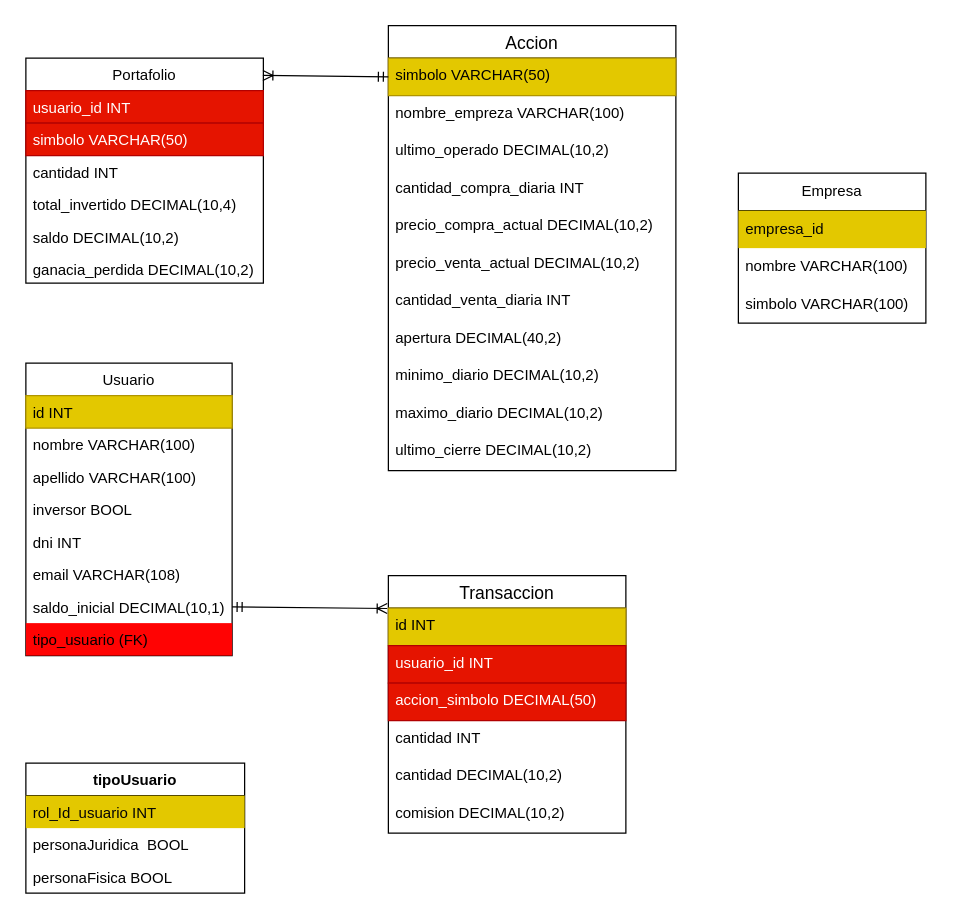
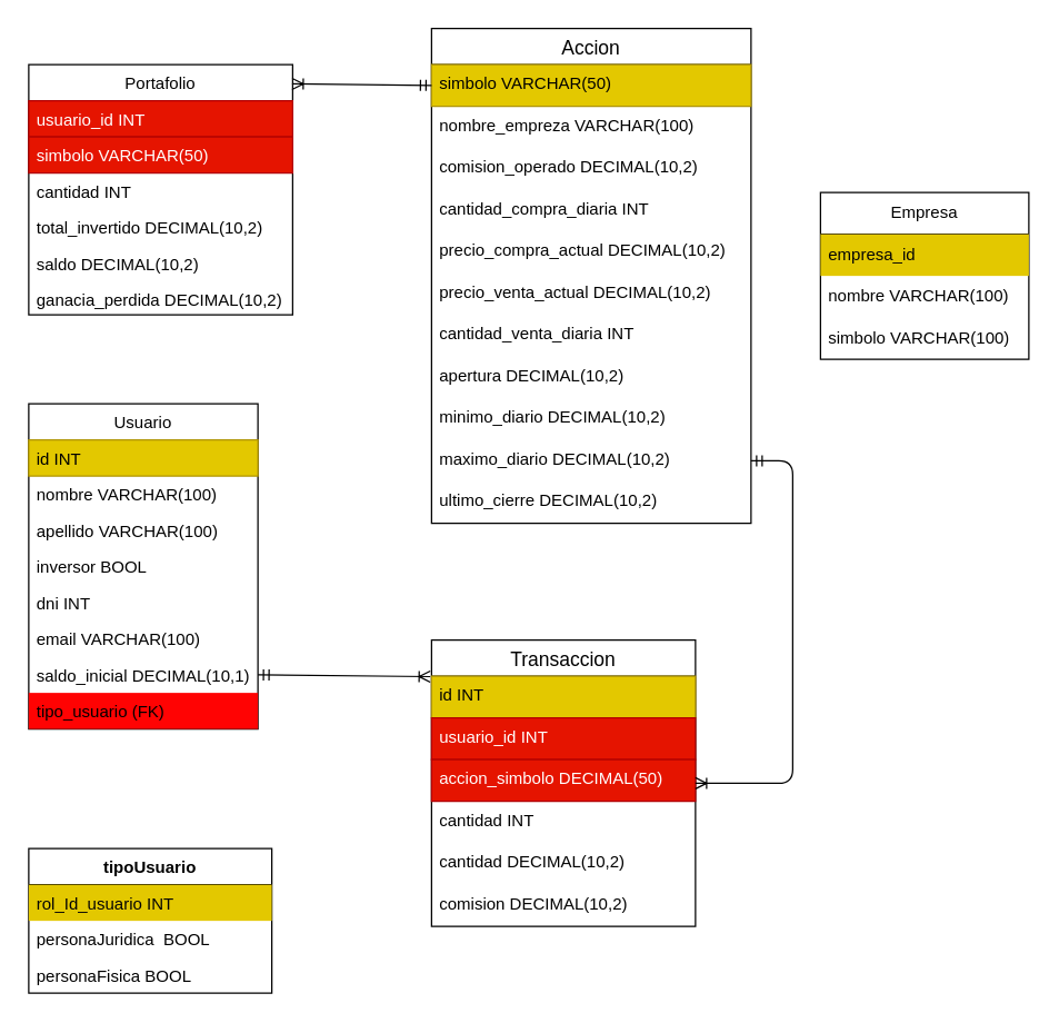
- <mxCell id="21" value="ultimo_operado DECIMAL(10,2)" style="text;strokeColor=none;fillColor=none;spacingLeft=4;spacingRight=4;overflow=hidden;rotatable=0;points=[[0,0.5],[1,0.5]];portConstraint=eastwest;fontSize=12;" parent="18" vertex="1"><mxGeometry y="86" width="230" height="30" as="geometry" /></mxCell>
+ <mxCell id="21" value="comision_operado DECIMAL(10,2)" style="text;strokeColor=none;fillColor=none;spacingLeft=4;spacingRight=4;overflow=hidden;rotatable=0;points=[[0,0.5],[1,0.5]];portConstraint=eastwest;fontSize=12;" parent="18" vertex="1"><mxGeometry y="86" width="230" height="30" as="geometry" /></mxCell>
- <mxCell id="6" value="total_invertido DECIMAL(10,4)" style="text;strokeColor=none;fillColor=none;align=left;verticalAlign=top;spacingLeft=4;spacingRight=4;overflow=hidden;rotatable=0;points=[[0,0.5],[1,0.5]];portConstraint=eastwest;" parent="2" vertex="1"><mxGeometry y="104" width="190" height="26" as="geometry" /></mxCell>
+ <mxCell id="6" value="total_invertido DECIMAL(10,2)" style="text;strokeColor=none;fillColor=none;align=left;verticalAlign=top;spacingLeft=4;spacingRight=4;overflow=hidden;rotatable=0;points=[[0,0.5],[1,0.5]];portConstraint=eastwest;" parent="2" vertex="1"><mxGeometry y="104" width="190" height="26" as="geometry" /></mxCell>
- <mxCell id="26" value="apertura DECIMAL(40,2) " style="text;strokeColor=none;fillColor=none;spacingLeft=4;spacingRight=4;overflow=hidden;rotatable=0;points=[[0,0.5],[1,0.5]];portConstraint=eastwest;fontSize=12;" parent="18" vertex="1"><mxGeometry y="236" width="230" height="30" as="geometry" /></mxCell>
+ <mxCell id="26" value="apertura DECIMAL(10,2) " style="text;strokeColor=none;fillColor=none;spacingLeft=4;spacingRight=4;overflow=hidden;rotatable=0;points=[[0,0.5],[1,0.5]];portConstraint=eastwest;fontSize=12;" parent="18" vertex="1"><mxGeometry y="236" width="230" height="30" as="geometry" /></mxCell>
- <mxCell id="15" value="email VARCHAR(108)" style="text;strokeColor=none;fillColor=none;align=left;verticalAlign=top;spacingLeft=4;spacingRight=4;overflow=hidden;rotatable=0;points=[[0,0.5],[1,0.5]];portConstraint=eastwest;" parent="9" vertex="1"><mxGeometry y="156" width="165" height="26" as="geometry" /></mxCell>
+ <mxCell id="15" value="email VARCHAR(100)" style="text;strokeColor=none;fillColor=none;align=left;verticalAlign=top;spacingLeft=4;spacingRight=4;overflow=hidden;rotatable=0;points=[[0,0.5],[1,0.5]];portConstraint=eastwest;" parent="9" vertex="1"><mxGeometry y="156" width="165" height="26" as="geometry" /></mxCell>
+ <mxCell id="39" value="" style="edgeStyle=entityRelationEdgeStyle;fontSize=12;html=1;endArrow=ERoneToMany;startArrow=ERmandOne;" parent="1" source="28" target="31" edge="1"><mxGeometry width="100" height="100" relative="1" as="geometry"><mxPoint x="230" y="320" as="sourcePoint" /><mxPoint x="410" y="400" as="targetPoint" /></mxGeometry></mxCell>
